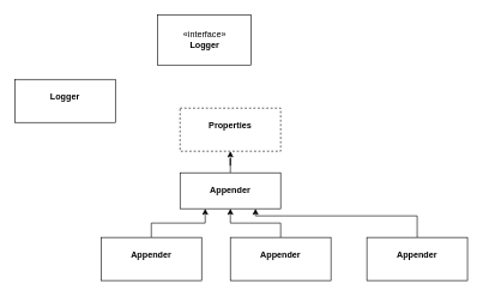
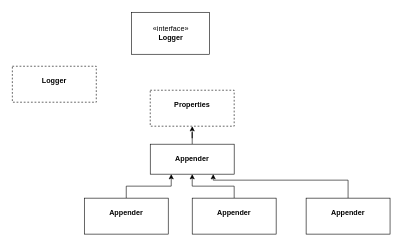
- <mxCell id="2" value="&lt;p style=&quot;margin: 0px ; margin-top: 4px ; text-align: center&quot;&gt;&lt;br&gt;&lt;b&gt;Logger&lt;/b&gt;&lt;/p&gt;" style="verticalAlign=top;align=left;overflow=fill;fontSize=12;fontFamily=Helvetica;html=1;" vertex="1" parent="1"><mxGeometry x="20" y="110" width="140" height="60" as="geometry" /></mxCell>
+ <mxCell id="2" value="&lt;p style=&quot;margin: 0px ; margin-top: 4px ; text-align: center&quot;&gt;&lt;br&gt;&lt;b&gt;Logger&lt;/b&gt;&lt;/p&gt;" style="verticalAlign=top;align=left;overflow=fill;fontSize=12;fontFamily=Helvetica;html=1;dashed=1;" vertex="1" parent="1"><mxGeometry x="20" y="110" width="140" height="60" as="geometry" /></mxCell>
